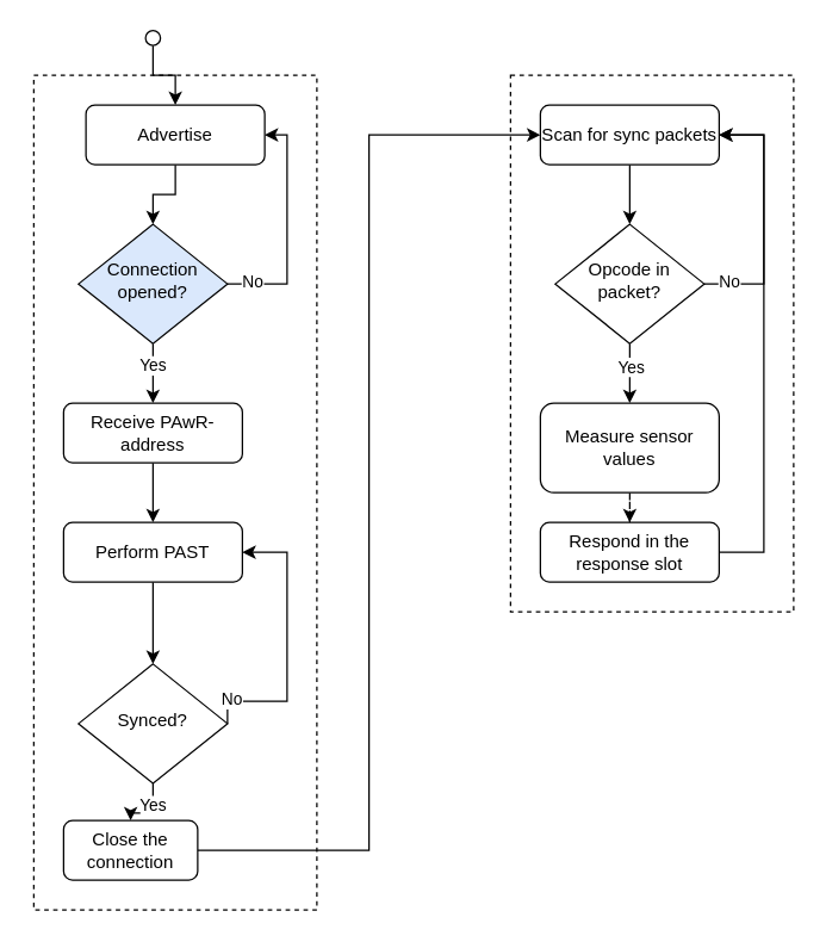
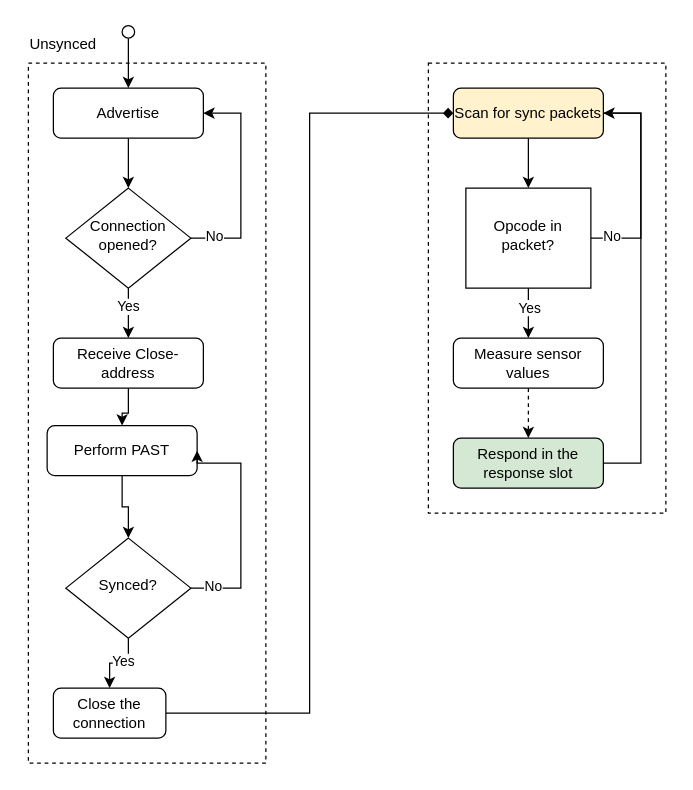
+ <mxCell id="35" value="Unsynced" style="text;html=1;align=center;verticalAlign=middle;whiteSpace=wrap;rounded=0;" parent="1" vertex="1"><mxGeometry x="20" y="20" width="60" height="30" as="geometry" /></mxCell>
- <mxCell id="13" value="Advertise" style="rounded=1;whiteSpace=wrap;html=1;fontSize=12;glass=0;strokeWidth=1;shadow=0;" parent="1" vertex="1"><mxGeometry x="57" y="70" width="120" height="40" as="geometry" /></mxCell>
+ <mxCell id="13" value="Advertise" style="rounded=1;whiteSpace=wrap;html=1;fontSize=12;glass=0;strokeWidth=1;shadow=0;" parent="1" vertex="1"><mxGeometry x="42" y="70" width="120" height="40" as="geometry" /></mxCell>
- <mxCell id="21" style="edgeStyle=orthogonalEdgeStyle;rounded=0;orthogonalLoop=1;jettySize=auto;html=1;exitX=1;exitY=0.5;exitDx=0;exitDy=0;entryX=0;entryY=0.5;entryDx=0;entryDy=0;" parent="1" source="22" target="24" edge="1"><mxGeometry relative="1" as="geometry" /></mxCell>
+ <mxCell id="21" style="edgeStyle=orthogonalEdgeStyle;rounded=0;orthogonalLoop=1;jettySize=auto;html=1;exitX=1;exitY=0.5;exitDx=0;exitDy=0;entryX=0;entryY=0.5;entryDx=0;entryDy=0;endArrow=diamond;" parent="1" source="22" target="24" edge="1"><mxGeometry relative="1" as="geometry" /></mxCell>
- <mxCell id="24" value="Scan for sync packets" style="rounded=1;whiteSpace=wrap;html=1;fontSize=12;glass=0;strokeWidth=1;shadow=0;" parent="1" vertex="1"><mxGeometry x="362" y="70" width="120" height="40" as="geometry" /></mxCell>
+ <mxCell id="24" value="Scan for sync packets" style="rounded=1;whiteSpace=wrap;html=1;fontSize=12;glass=0;strokeWidth=1;shadow=0;fillColor=#fff2cc;" parent="1" vertex="1"><mxGeometry x="362" y="70" width="120" height="40" as="geometry" /></mxCell>
- <mxCell id="7" value="Connection opened?" style="rhombus;whiteSpace=wrap;html=1;shadow=0;fontFamily=Helvetica;fontSize=12;align=center;strokeWidth=1;spacing=6;spacingTop=-4;fillColor=#dae8fc;" parent="1" vertex="1"><mxGeometry x="52" y="150" width="100" height="80" as="geometry" /></mxCell>
+ <mxCell id="7" value="Connection opened?" style="rhombus;whiteSpace=wrap;html=1;shadow=0;fontFamily=Helvetica;fontSize=12;align=center;strokeWidth=1;spacing=6;spacingTop=-4;" parent="1" vertex="1"><mxGeometry x="52" y="150" width="100" height="80" as="geometry" /></mxCell>
- <mxCell id="31" value="Opcode in packet?" style="rhombus;whiteSpace=wrap;html=1;shadow=0;fontFamily=Helvetica;fontSize=12;align=center;strokeWidth=1;spacing=6;spacingTop=-4;" parent="1" vertex="1"><mxGeometry x="372" y="150" width="100" height="80" as="geometry" /></mxCell>
+ <mxCell id="31" value="Opcode in packet?" style="whiteSpace=wrap;html=1;shadow=0;fontFamily=Helvetica;fontSize=12;align=center;strokeWidth=1;spacing=6;spacingTop=-4;rounded=0;" parent="1" vertex="1"><mxGeometry x="372" y="150" width="100" height="80" as="geometry" /></mxCell>
- <mxCell id="15" value="Receive PAwR-address" style="rounded=1;whiteSpace=wrap;html=1;fontSize=12;glass=0;strokeWidth=1;shadow=0;" parent="1" vertex="1"><mxGeometry x="42" y="270" width="120" height="40" as="geometry" /></mxCell>
+ <mxCell id="15" value="Receive Close-address" style="rounded=1;whiteSpace=wrap;html=1;fontSize=12;glass=0;strokeWidth=1;shadow=0;" parent="1" vertex="1"><mxGeometry x="42" y="270" width="120" height="40" as="geometry" /></mxCell>
- <mxCell id="26" value="Measure sensor values" style="rounded=1;whiteSpace=wrap;html=1;fontSize=12;glass=0;strokeWidth=1;shadow=0;" parent="1" vertex="1"><mxGeometry x="362" y="270" width="120" height="60" as="geometry" /></mxCell>
+ <mxCell id="26" value="Measure sensor values" style="rounded=1;whiteSpace=wrap;html=1;fontSize=12;glass=0;strokeWidth=1;shadow=0;" parent="1" vertex="1"><mxGeometry x="362" y="270" width="120" height="40" as="geometry" /></mxCell>
- <mxCell id="9" value="Perform PAST" style="rounded=1;whiteSpace=wrap;html=1;fontSize=12;glass=0;strokeWidth=1;shadow=0;" parent="1" vertex="1"><mxGeometry x="42" y="350" width="120" height="40" as="geometry" /></mxCell>
+ <mxCell id="9" value="Perform PAST" style="rounded=1;whiteSpace=wrap;html=1;fontSize=12;glass=0;strokeWidth=1;shadow=0;" parent="1" vertex="1"><mxGeometry x="37" y="340" width="120" height="40" as="geometry" /></mxCell>
- <mxCell id="33" value="Respond in the response slot" style="rounded=1;whiteSpace=wrap;html=1;fontSize=12;glass=0;strokeWidth=1;shadow=0;" parent="1" vertex="1"><mxGeometry x="362" y="350" width="120" height="40" as="geometry" /></mxCell>
+ <mxCell id="33" value="Respond in the response slot" style="rounded=1;whiteSpace=wrap;html=1;fontSize=12;glass=0;strokeWidth=1;shadow=0;fillColor=#d5e8d4;" parent="1" vertex="1"><mxGeometry x="362" y="350" width="120" height="40" as="geometry" /></mxCell>
- <mxCell id="32" style="edgeStyle=orthogonalEdgeStyle;rounded=0;orthogonalLoop=1;jettySize=auto;html=1;exitX=1;exitY=0.5;exitDx=0;exitDy=0;entryX=1;entryY=0.5;entryDx=0;entryDy=0;" parent="1" source="33" target="24" edge="1"><mxGeometry relative="1" as="geometry"><Array as="points"><mxPoint x="512" y="370" /><mxPoint x="512" y="90" /></Array></mxGeometry></mxCell>
+ <mxCell id="32" style="edgeStyle=orthogonalEdgeStyle;rounded=0;orthogonalLoop=1;jettySize=auto;html=1;exitX=1;exitY=0.5;exitDx=0;exitDy=0;entryX=1;entryY=0.5;entryDx=0;entryDy=0;endArrow=none;" parent="1" source="33" target="24" edge="1"><mxGeometry relative="1" as="geometry"><Array as="points"><mxPoint x="512" y="370" /><mxPoint x="512" y="90" /></Array></mxGeometry></mxCell>
- <mxCell id="20" value="Synced?" style="rhombus;whiteSpace=wrap;html=1;shadow=0;fontFamily=Helvetica;fontSize=12;align=center;strokeWidth=1;spacing=6;spacingTop=-4;" parent="1" vertex="1"><mxGeometry x="52" y="445" width="100" height="80" as="geometry" /></mxCell>
+ <mxCell id="20" value="Synced?" style="rhombus;whiteSpace=wrap;html=1;shadow=0;fontFamily=Helvetica;fontSize=12;align=center;strokeWidth=1;spacing=6;spacingTop=-4;" parent="1" vertex="1"><mxGeometry x="52" y="430" width="100" height="80" as="geometry" /></mxCell>
